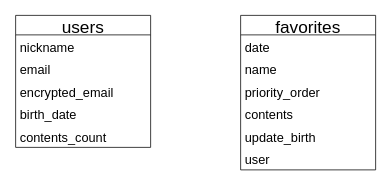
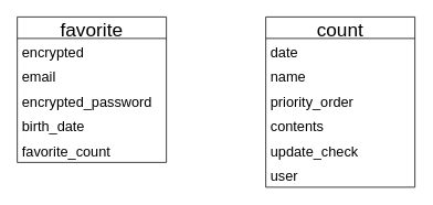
- <mxCell id="2" value="users" style="swimlane;fontStyle=0;childLayout=stackLayout;horizontal=1;startSize=26;horizontalStack=0;resizeParent=1;resizeParentMax=0;resizeLast=0;collapsible=1;marginBottom=0;align=center;fontSize=23;verticalAlign=middle;rounded=0;movable=0;resizable=0;rotatable=0;deletable=0;editable=0;connectable=0;" parent="1" vertex="1"><mxGeometry x="20" y="20" width="180" height="176" as="geometry"><mxRectangle x="120" y="120" width="100" height="40" as="alternateBounds" /></mxGeometry></mxCell>
+ <mxCell id="2" value="favorite" style="swimlane;fontStyle=0;childLayout=stackLayout;horizontal=1;startSize=26;horizontalStack=0;resizeParent=1;resizeParentMax=0;resizeLast=0;collapsible=1;marginBottom=0;align=center;fontSize=23;verticalAlign=middle;rounded=0;movable=0;resizable=0;rotatable=0;deletable=0;editable=0;connectable=0;" parent="1" vertex="1"><mxGeometry x="20" y="20" width="180" height="176" as="geometry"><mxRectangle x="120" y="120" width="100" height="40" as="alternateBounds" /></mxGeometry></mxCell>
- <mxCell id="8" value="favorites" style="swimlane;fontStyle=0;childLayout=stackLayout;horizontal=1;startSize=26;horizontalStack=0;resizeParent=1;resizeParentMax=0;resizeLast=0;collapsible=1;marginBottom=0;align=center;fontSize=23;rounded=0;swimlaneLine=1;movable=0;resizable=0;rotatable=0;deletable=0;editable=0;connectable=0;" parent="1" vertex="1"><mxGeometry x="320" y="20" width="180" height="206" as="geometry"><mxRectangle x="420" y="120" width="100" height="40" as="alternateBounds" /></mxGeometry></mxCell>
+ <mxCell id="8" value="count" style="swimlane;fontStyle=0;childLayout=stackLayout;horizontal=1;startSize=26;horizontalStack=0;resizeParent=1;resizeParentMax=0;resizeLast=0;collapsible=1;marginBottom=0;align=center;fontSize=23;rounded=0;swimlaneLine=1;movable=0;resizable=0;rotatable=0;deletable=0;editable=0;connectable=0;" parent="1" vertex="1"><mxGeometry x="320" y="20" width="180" height="206" as="geometry"><mxRectangle x="420" y="120" width="100" height="40" as="alternateBounds" /></mxGeometry></mxCell>
- <mxCell id="3" value="nickname" style="text;strokeColor=none;fillColor=none;spacingLeft=4;spacingRight=4;overflow=hidden;rotatable=0;points=[[0,0.5],[1,0.5]];portConstraint=eastwest;fontSize=17;rounded=0;" parent="2" vertex="1"><mxGeometry y="26" width="180" height="30" as="geometry" /></mxCell>
+ <mxCell id="3" value="encrypted" style="text;strokeColor=none;fillColor=none;spacingLeft=4;spacingRight=4;overflow=hidden;rotatable=0;points=[[0,0.5],[1,0.5]];portConstraint=eastwest;fontSize=17;rounded=0;" parent="2" vertex="1"><mxGeometry y="26" width="180" height="30" as="geometry" /></mxCell>
- <mxCell id="5" value="encrypted_email" style="text;strokeColor=none;fillColor=none;spacingLeft=4;spacingRight=4;overflow=hidden;rotatable=0;points=[[0,0.5],[1,0.5]];portConstraint=eastwest;fontSize=17;rounded=0;" parent="2" vertex="1"><mxGeometry y="86" width="180" height="30" as="geometry" /></mxCell>
+ <mxCell id="5" value="encrypted_password" style="text;strokeColor=none;fillColor=none;spacingLeft=4;spacingRight=4;overflow=hidden;rotatable=0;points=[[0,0.5],[1,0.5]];portConstraint=eastwest;fontSize=17;rounded=0;" parent="2" vertex="1"><mxGeometry y="86" width="180" height="30" as="geometry" /></mxCell>
- <mxCell id="7" value="contents_count" style="text;strokeColor=none;fillColor=none;spacingLeft=4;spacingRight=4;overflow=hidden;rotatable=0;points=[[0,0.5],[1,0.5]];portConstraint=eastwest;fontSize=17;rounded=0;" parent="2" vertex="1"><mxGeometry y="146" width="180" height="30" as="geometry" /></mxCell>
+ <mxCell id="7" value="favorite_count" style="text;strokeColor=none;fillColor=none;spacingLeft=4;spacingRight=4;overflow=hidden;rotatable=0;points=[[0,0.5],[1,0.5]];portConstraint=eastwest;fontSize=17;rounded=0;" parent="2" vertex="1"><mxGeometry y="146" width="180" height="30" as="geometry" /></mxCell>
- <mxCell id="13" value="update_birth" style="text;strokeColor=none;fillColor=none;spacingLeft=4;spacingRight=4;overflow=hidden;rotatable=0;points=[[0,0.5],[1,0.5]];portConstraint=eastwest;fontSize=17;rounded=0;" parent="8" vertex="1"><mxGeometry y="146" width="180" height="30" as="geometry" /></mxCell>
+ <mxCell id="13" value="update_check" style="text;strokeColor=none;fillColor=none;spacingLeft=4;spacingRight=4;overflow=hidden;rotatable=0;points=[[0,0.5],[1,0.5]];portConstraint=eastwest;fontSize=17;rounded=0;" parent="8" vertex="1"><mxGeometry y="146" width="180" height="30" as="geometry" /></mxCell>
